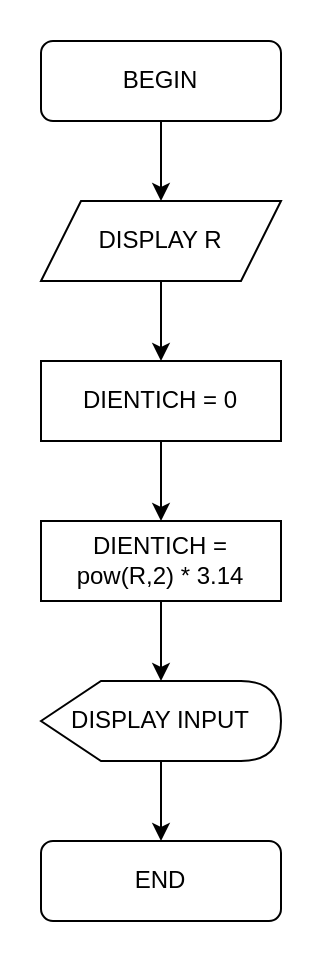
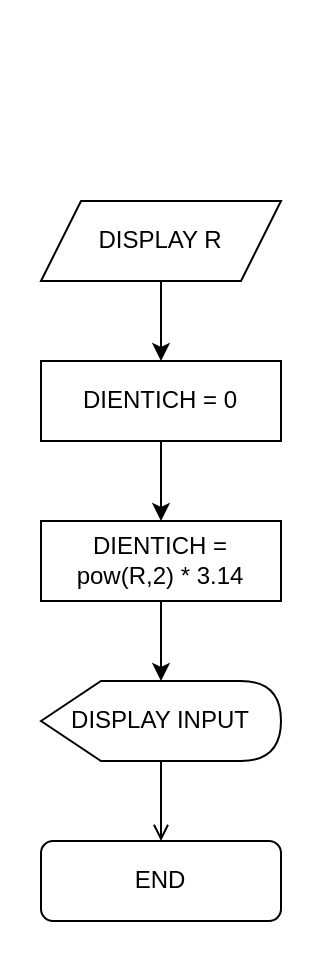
- <mxCell id="3" value="BEGIN" style="rounded=1;whiteSpace=wrap;html=1;" vertex="1" parent="1"><mxGeometry x="20" y="20" width="120" height="40" as="geometry" /></mxCell>
- <mxCell id="2" style="edgeStyle=orthogonalEdgeStyle;rounded=0;orthogonalLoop=1;jettySize=auto;html=1;entryX=0.5;entryY=0;entryDx=0;entryDy=0;" edge="1" parent="1" source="3" target="5"><mxGeometry relative="1" as="geometry" /></mxCell>
- <mxCell id="10" style="edgeStyle=orthogonalEdgeStyle;rounded=0;orthogonalLoop=1;jettySize=auto;html=1;" edge="1" parent="1" source="11" target="12"><mxGeometry relative="1" as="geometry" /></mxCell>
+ <mxCell id="10" style="edgeStyle=orthogonalEdgeStyle;rounded=0;orthogonalLoop=1;jettySize=auto;html=1;endArrow=open;" edge="1" parent="1" source="11" target="12"><mxGeometry relative="1" as="geometry" /></mxCell>
